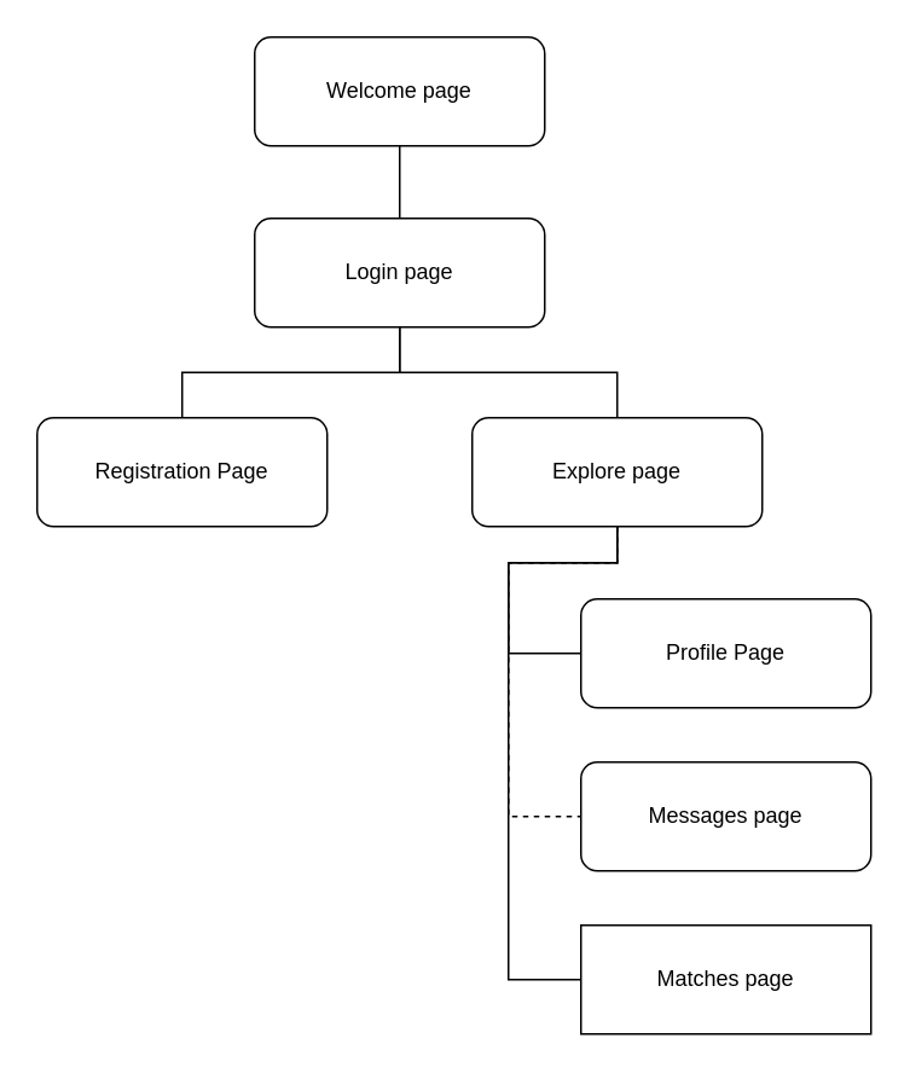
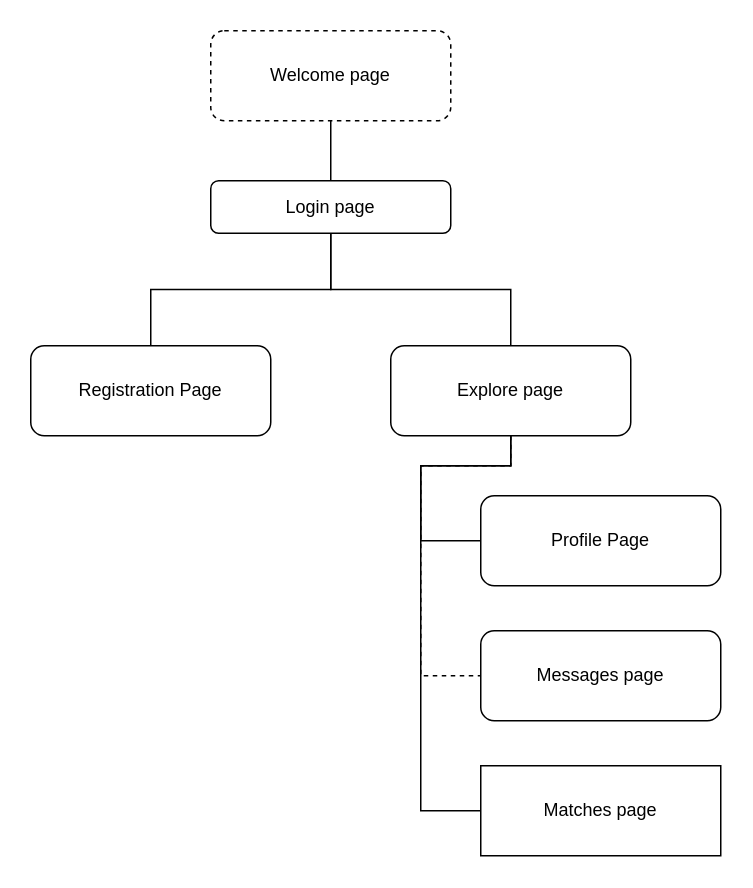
- <mxCell id="3" value="Welcome page" style="rounded=1;whiteSpace=wrap;html=1;fontSize=12;glass=0;strokeWidth=1;shadow=0;" parent="1" vertex="1"><mxGeometry x="140" y="20" width="160" height="60" as="geometry" /></mxCell>
+ <mxCell id="3" value="Welcome page" style="rounded=1;whiteSpace=wrap;html=1;fontSize=12;glass=0;strokeWidth=1;shadow=0;dashed=1;" parent="1" vertex="1"><mxGeometry x="140" y="20" width="160" height="60" as="geometry" /></mxCell>
- <mxCell id="6" value="Login page" style="rounded=1;whiteSpace=wrap;html=1;fontSize=12;glass=0;strokeWidth=1;shadow=0;" parent="1" vertex="1"><mxGeometry x="140" y="120" width="160" height="60" as="geometry" /></mxCell>
+ <mxCell id="6" value="Login page" style="rounded=1;whiteSpace=wrap;html=1;fontSize=12;glass=0;strokeWidth=1;shadow=0;" parent="1" vertex="1"><mxGeometry x="140" y="120" width="160" height="35" as="geometry" /></mxCell>
